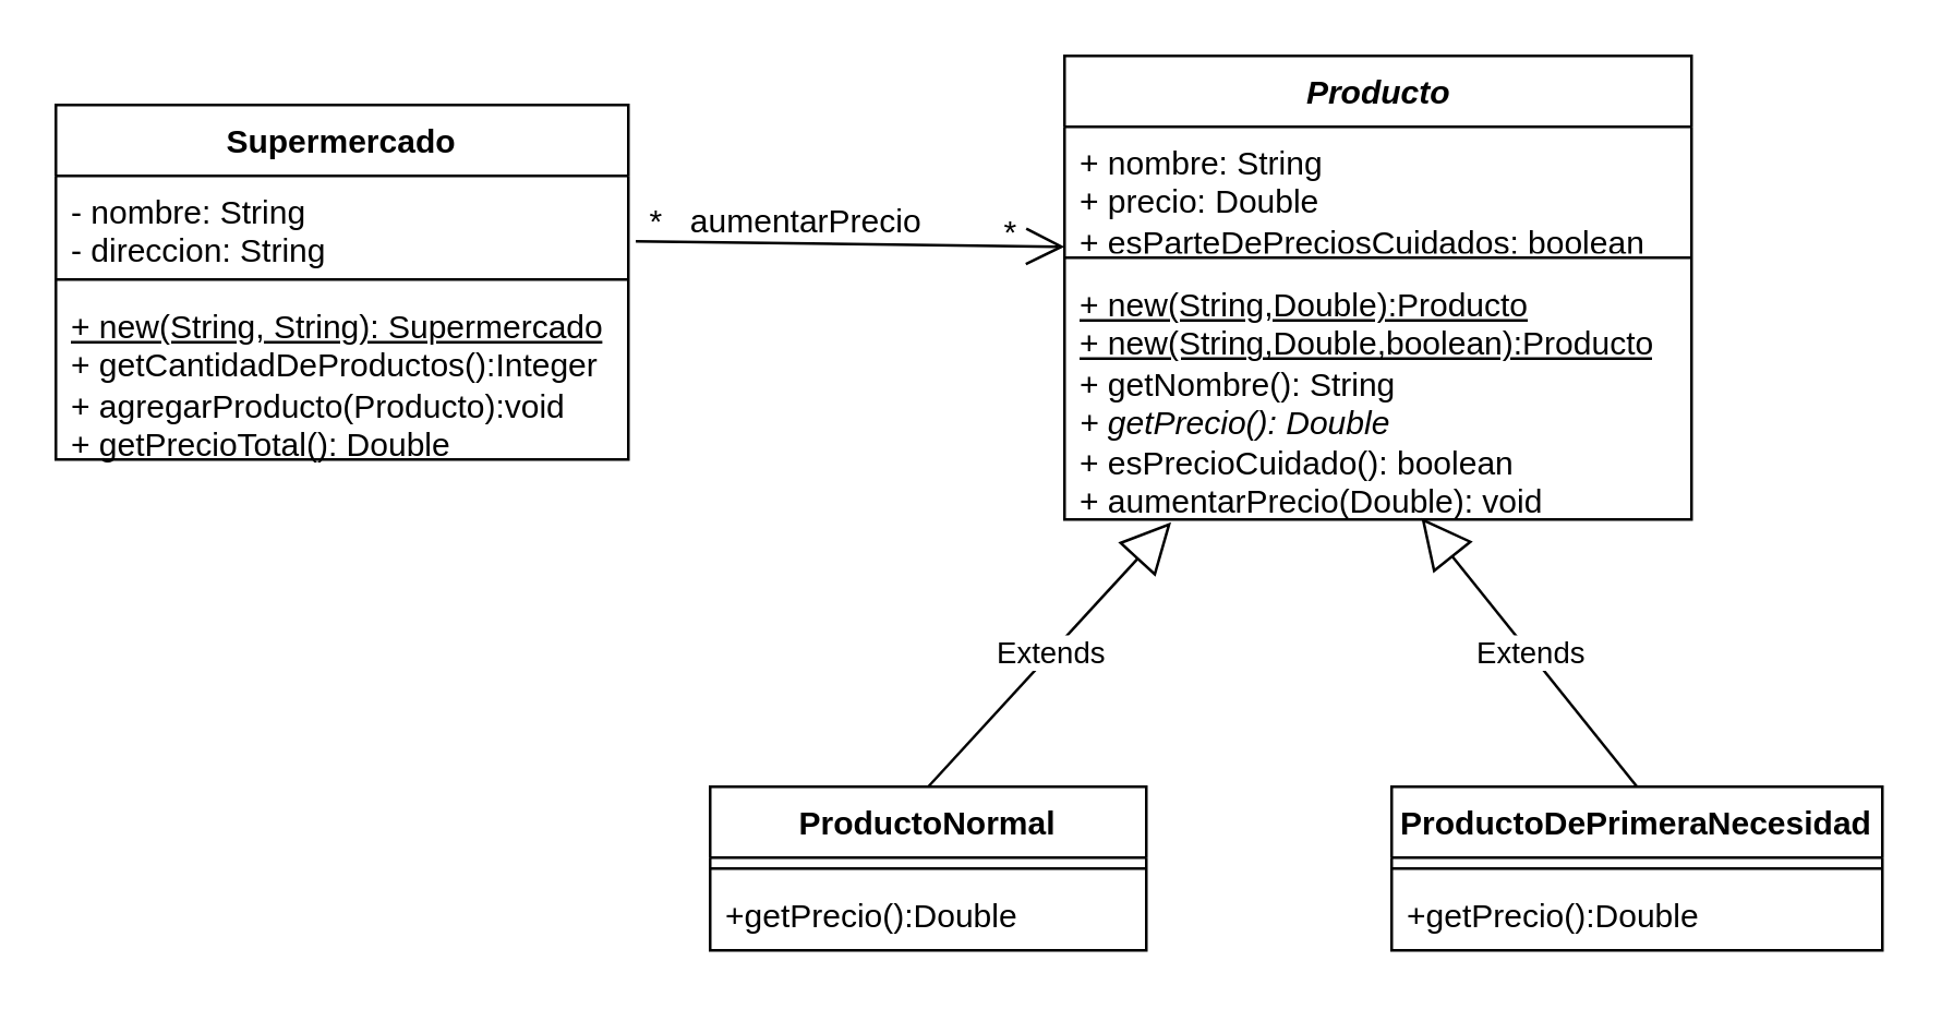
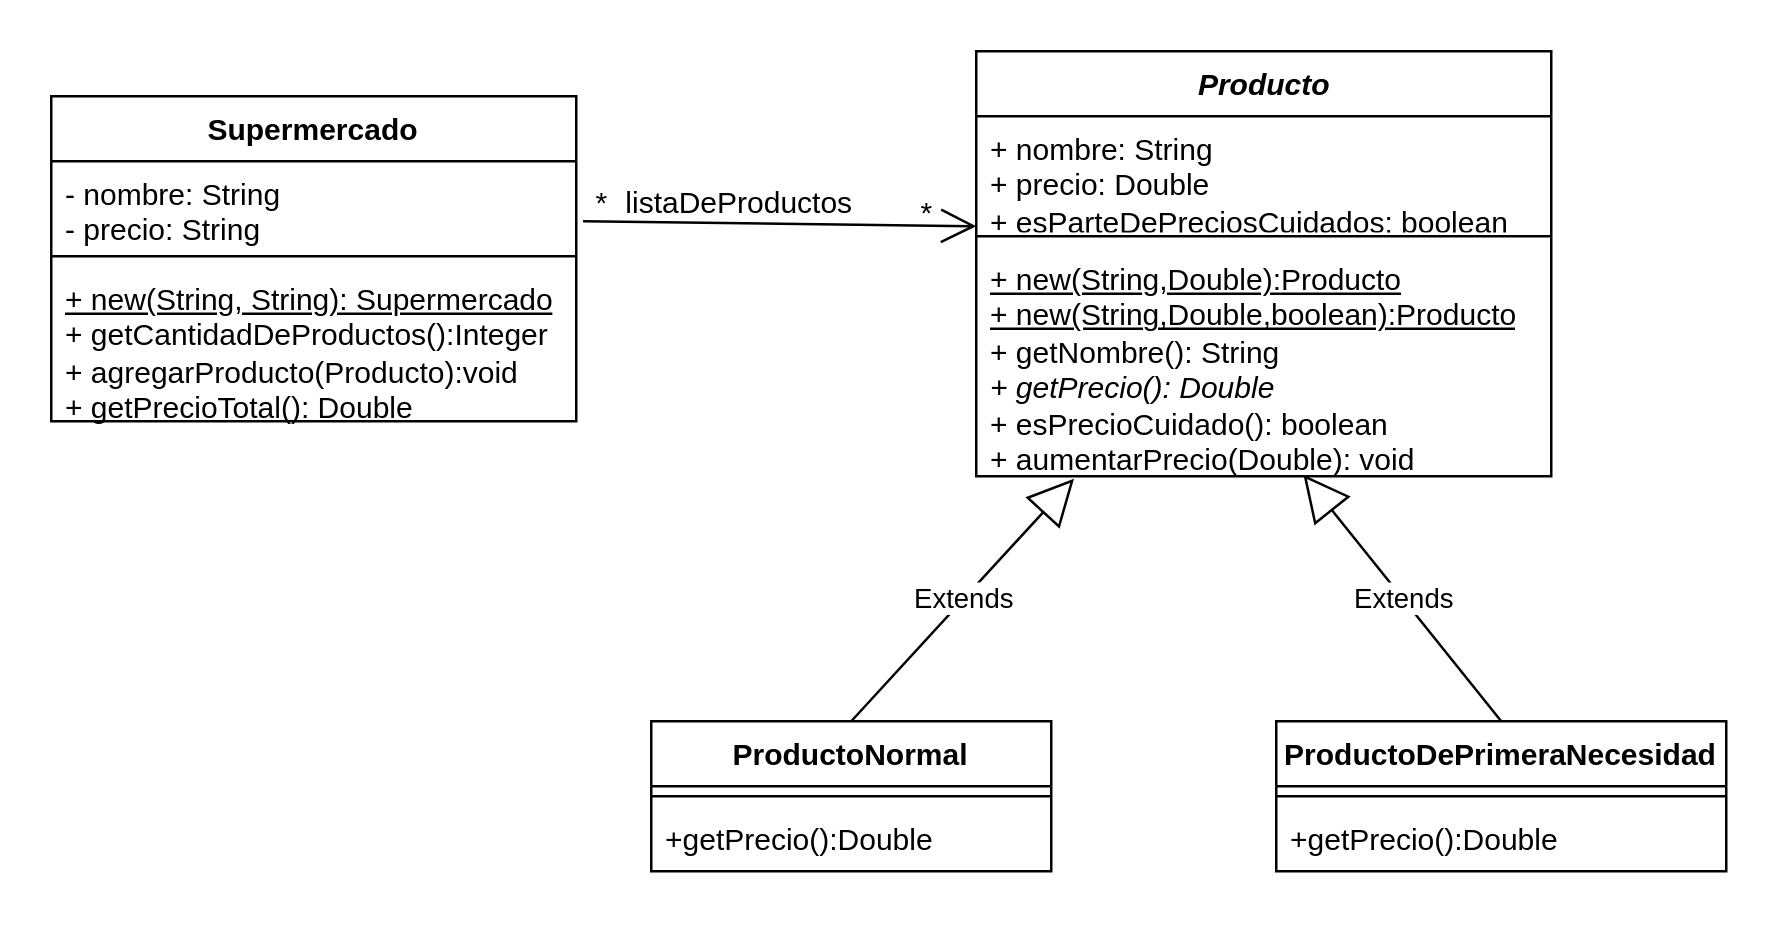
- <mxCell id="7" value="- nombre: String&#10;- direccion: String" style="text;strokeColor=none;fillColor=none;align=left;verticalAlign=top;spacingLeft=4;spacingRight=4;overflow=hidden;rotatable=0;points=[[0,0.5],[1,0.5]];portConstraint=eastwest;" vertex="1" parent="6"><mxGeometry y="26" width="210" height="34" as="geometry" /></mxCell>
+ <mxCell id="7" value="- nombre: String&#10;- precio: String" style="text;strokeColor=none;fillColor=none;align=left;verticalAlign=top;spacingLeft=4;spacingRight=4;overflow=hidden;rotatable=0;points=[[0,0.5],[1,0.5]];portConstraint=eastwest;" vertex="1" parent="6"><mxGeometry y="26" width="210" height="34" as="geometry" /></mxCell>
- <mxCell id="3" value="aumentarPrecio" style="text;html=1;align=center;verticalAlign=middle;resizable=0;points=[];autosize=1;" vertex="1" parent="1"><mxGeometry x="240" y="71" width="110" height="20" as="geometry" /></mxCell>
+ <mxCell id="3" value="listaDeProductos" style="text;html=1;align=center;verticalAlign=middle;resizable=0;points=[];autosize=1;" vertex="1" parent="1"><mxGeometry x="240" y="71" width="110" height="20" as="geometry" /></mxCell>
